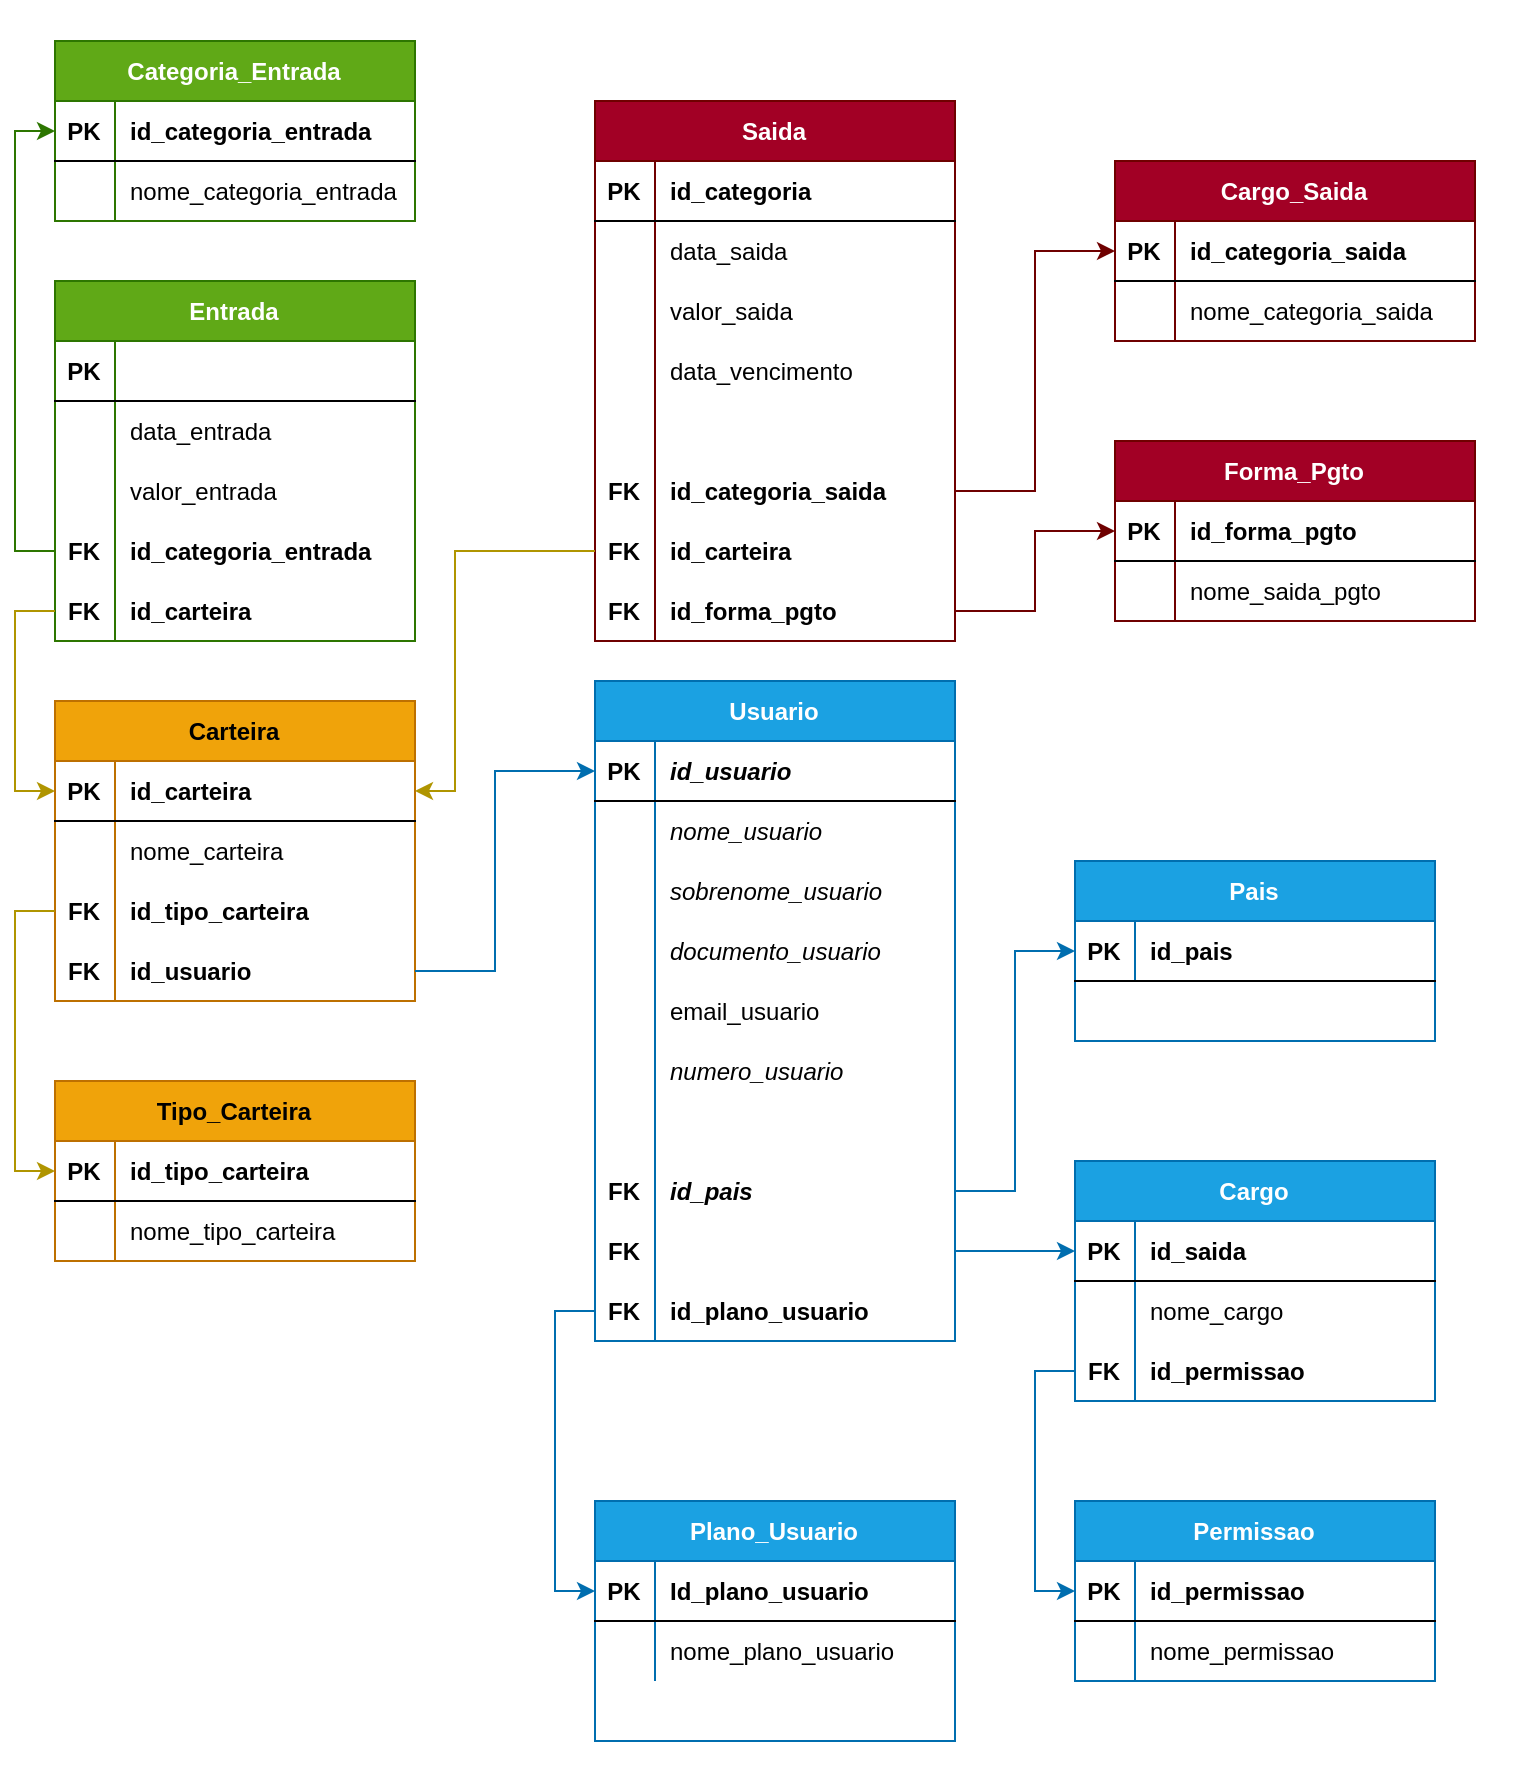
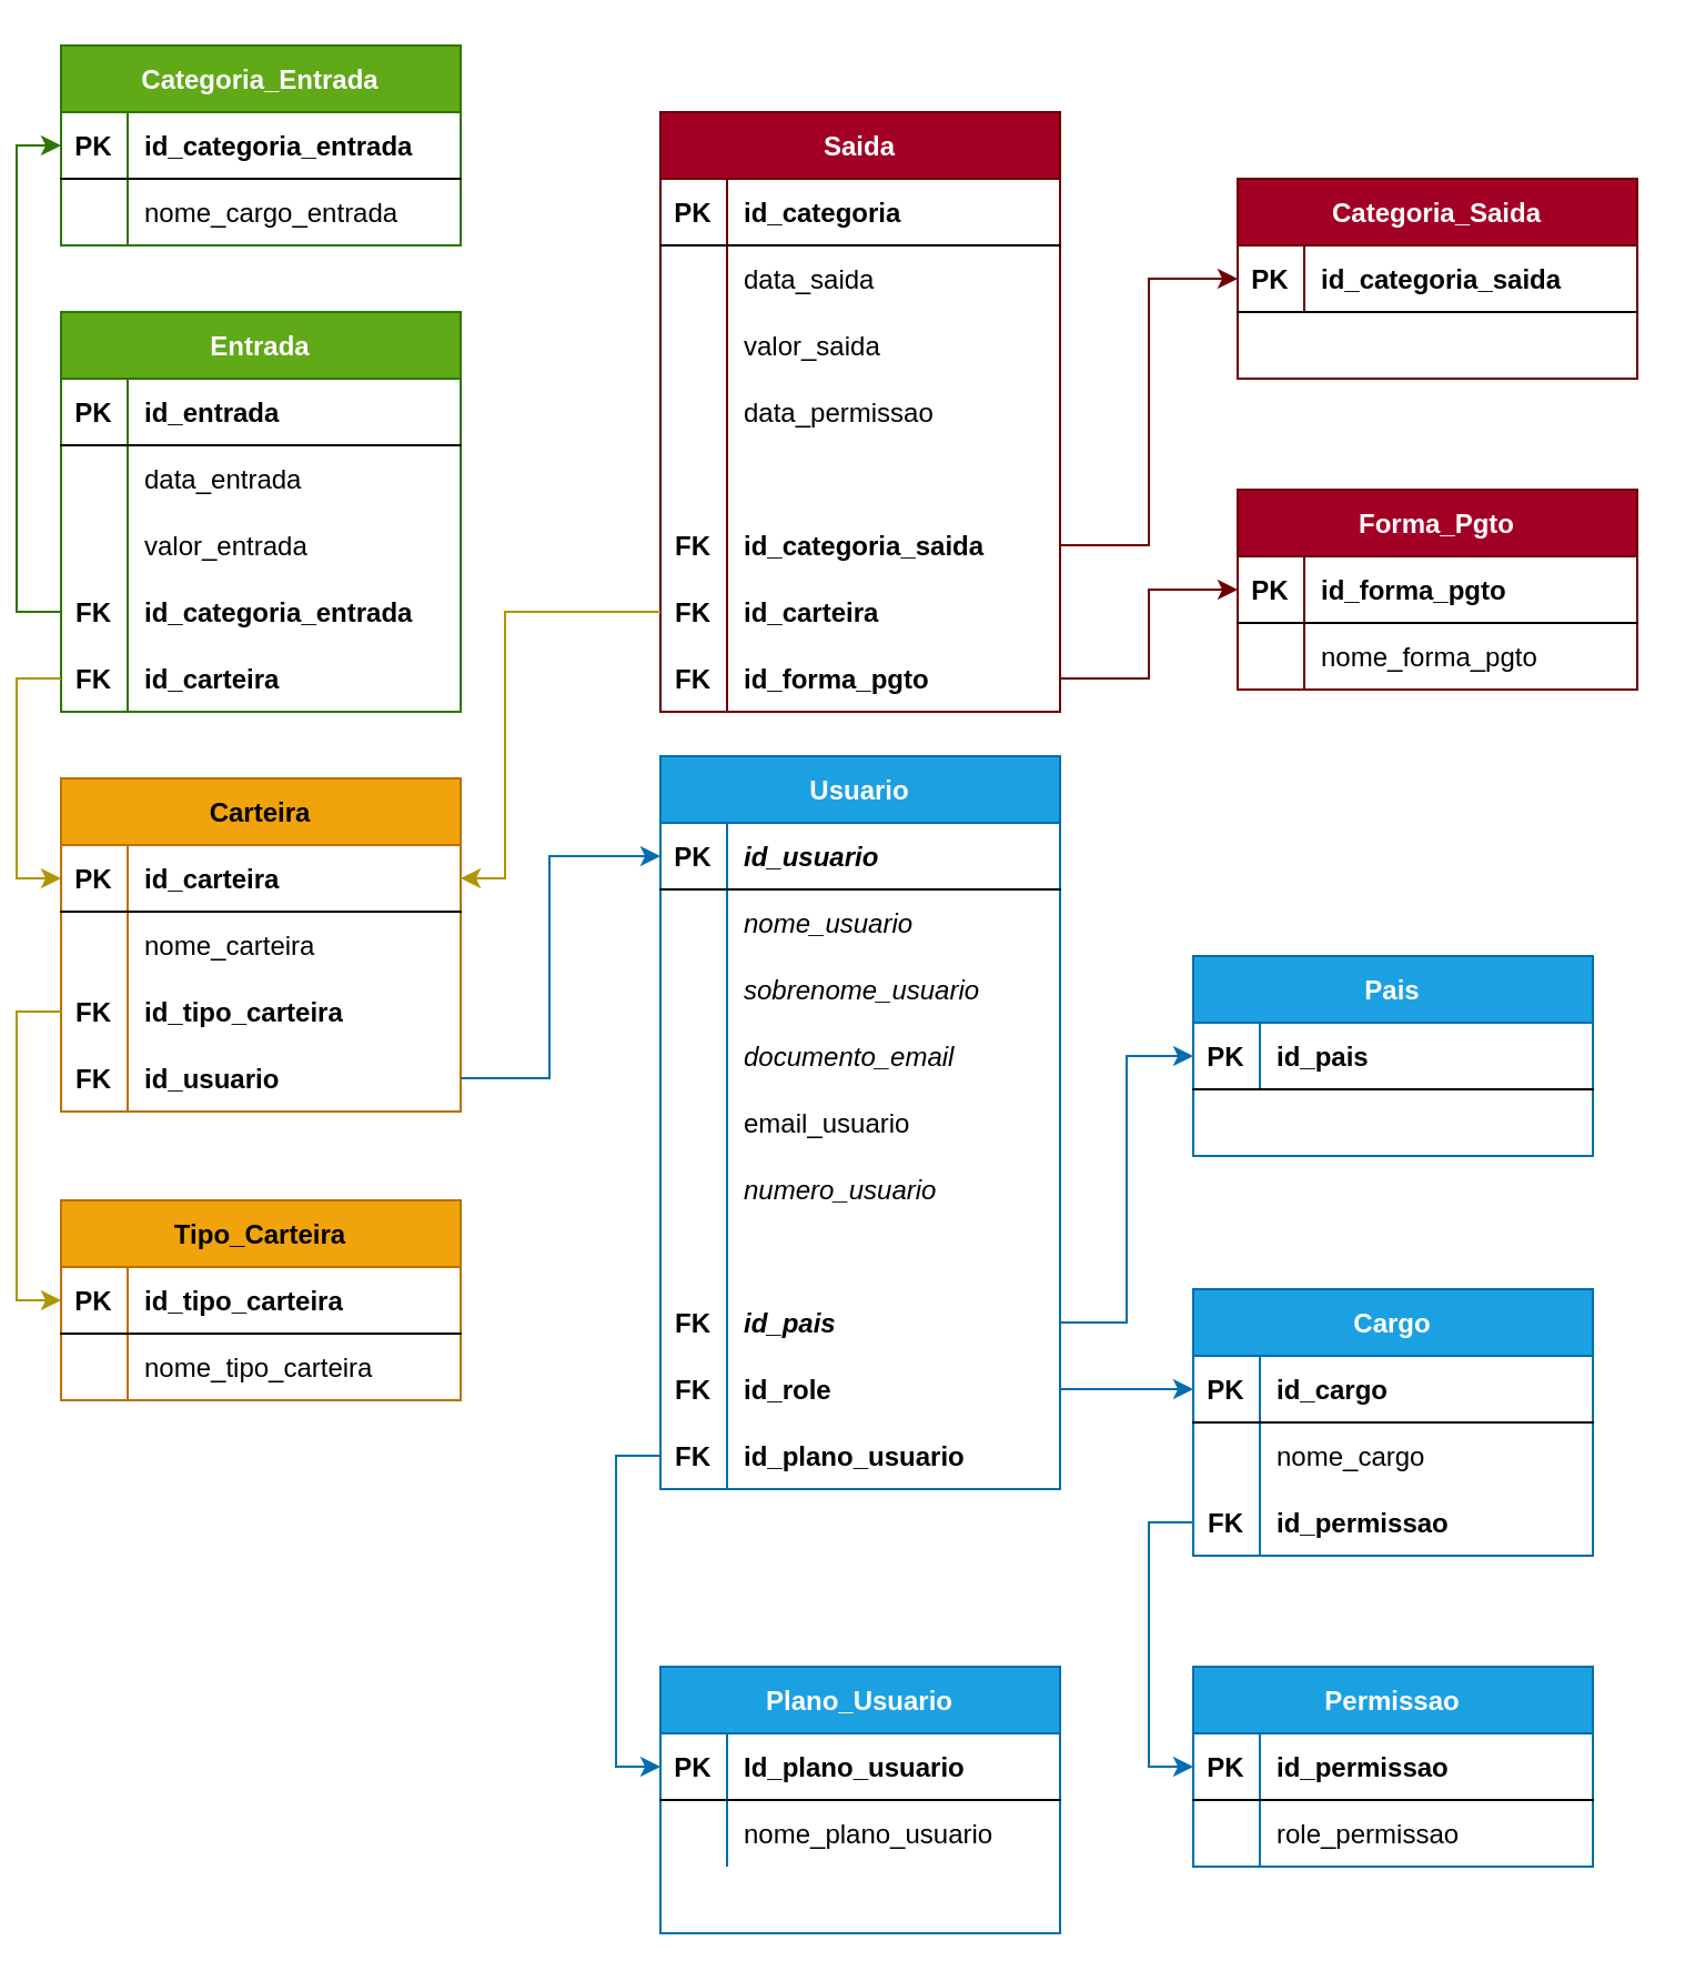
- <mxCell id="8" value="nome_categoria_entrada" style="shape=partialRectangle;connectable=0;fillColor=none;top=0;left=0;bottom=0;right=0;align=left;spacingLeft=6;overflow=hidden;fontStyle=0" parent="6" vertex="1"><mxGeometry x="30" width="150" height="30" as="geometry" /></mxCell>
+ <mxCell id="8" value="nome_cargo_entrada" style="shape=partialRectangle;connectable=0;fillColor=none;top=0;left=0;bottom=0;right=0;align=left;spacingLeft=6;overflow=hidden;fontStyle=0" parent="6" vertex="1"><mxGeometry x="30" width="150" height="30" as="geometry" /></mxCell>
- <mxCell id="79" value="Cargo_Saida" style="shape=table;startSize=30;container=1;collapsible=1;childLayout=tableLayout;fixedRows=1;rowLines=0;fontStyle=1;align=center;resizeLast=1;fillColor=#a20025;strokeColor=#6F0000;fontColor=#ffffff;" parent="1" vertex="1"><mxGeometry x="550" y="80" width="180" height="90" as="geometry" /></mxCell>
+ <mxCell id="79" value="Categoria_Saida" style="shape=table;startSize=30;container=1;collapsible=1;childLayout=tableLayout;fixedRows=1;rowLines=0;fontStyle=1;align=center;resizeLast=1;fillColor=#a20025;strokeColor=#6F0000;fontColor=#ffffff;" parent="1" vertex="1"><mxGeometry x="550" y="80" width="180" height="90" as="geometry" /></mxCell>
- <mxCell id="85" value="nome_categoria_saida" style="shape=partialRectangle;connectable=0;fillColor=none;top=0;left=0;bottom=0;right=0;align=left;spacingLeft=6;overflow=hidden;fontStyle=0" parent="83" vertex="1"><mxGeometry x="30" width="150" height="30" as="geometry" /></mxCell>
+ <mxCell id="12" value="id_entrada" style="shape=partialRectangle;connectable=0;fillColor=none;top=0;left=0;bottom=0;right=0;align=left;spacingLeft=6;fontStyle=1;overflow=hidden;" parent="10" vertex="1"><mxGeometry x="30" width="150" height="30" as="geometry" /></mxCell>
- <mxCell id="67" value="data_vencimento" style="shape=partialRectangle;connectable=0;fillColor=none;top=0;left=0;bottom=0;right=0;align=left;spacingLeft=6;overflow=hidden;fontStyle=0" parent="65" vertex="1"><mxGeometry x="30" width="150" height="30" as="geometry" /></mxCell>
+ <mxCell id="67" value="data_permissao" style="shape=partialRectangle;connectable=0;fillColor=none;top=0;left=0;bottom=0;right=0;align=left;spacingLeft=6;overflow=hidden;fontStyle=0" parent="65" vertex="1"><mxGeometry x="30" width="150" height="30" as="geometry" /></mxCell>
- <mxCell id="154" value="nome_saida_pgto" style="shape=partialRectangle;connectable=0;fillColor=none;top=0;left=0;bottom=0;right=0;align=left;spacingLeft=6;overflow=hidden;fontStyle=0" parent="152" vertex="1"><mxGeometry x="30" width="150" height="30" as="geometry" /></mxCell>
+ <mxCell id="154" value="nome_forma_pgto" style="shape=partialRectangle;connectable=0;fillColor=none;top=0;left=0;bottom=0;right=0;align=left;spacingLeft=6;overflow=hidden;fontStyle=0" parent="152" vertex="1"><mxGeometry x="30" width="150" height="30" as="geometry" /></mxCell>
- <mxCell id="37" value="documento_usuario" style="shape=partialRectangle;connectable=0;fillColor=none;top=0;left=0;bottom=0;right=0;align=left;spacingLeft=6;overflow=hidden;fontStyle=2" parent="35" vertex="1"><mxGeometry x="30" width="150" height="30" as="geometry" /></mxCell>
+ <mxCell id="37" value="documento_email" style="shape=partialRectangle;connectable=0;fillColor=none;top=0;left=0;bottom=0;right=0;align=left;spacingLeft=6;overflow=hidden;fontStyle=2" parent="35" vertex="1"><mxGeometry x="30" width="150" height="30" as="geometry" /></mxCell>
+ <mxCell id="51" value="id_role" style="shape=partialRectangle;connectable=0;fillColor=none;top=0;left=0;bottom=0;right=0;align=left;spacingLeft=6;overflow=hidden;fontStyle=1" parent="49" vertex="1"><mxGeometry x="30" width="150" height="30" as="geometry" /></mxCell>
- <mxCell id="89" value="id_saida" style="shape=partialRectangle;connectable=0;fillColor=none;top=0;left=0;bottom=0;right=0;align=left;spacingLeft=6;fontStyle=1;overflow=hidden;" parent="87" vertex="1"><mxGeometry x="30" width="150" height="30" as="geometry" /></mxCell>
+ <mxCell id="89" value="id_cargo" style="shape=partialRectangle;connectable=0;fillColor=none;top=0;left=0;bottom=0;right=0;align=left;spacingLeft=6;fontStyle=1;overflow=hidden;" parent="87" vertex="1"><mxGeometry x="30" width="150" height="30" as="geometry" /></mxCell>
- <mxCell id="127" value="nome_permissao" style="shape=partialRectangle;connectable=0;fillColor=none;top=0;left=0;bottom=0;right=0;align=left;spacingLeft=6;overflow=hidden;fontStyle=0" parent="125" vertex="1"><mxGeometry x="30" width="150" height="30" as="geometry" /></mxCell>
+ <mxCell id="127" value="role_permissao" style="shape=partialRectangle;connectable=0;fillColor=none;top=0;left=0;bottom=0;right=0;align=left;spacingLeft=6;overflow=hidden;fontStyle=0" parent="125" vertex="1"><mxGeometry x="30" width="150" height="30" as="geometry" /></mxCell>
